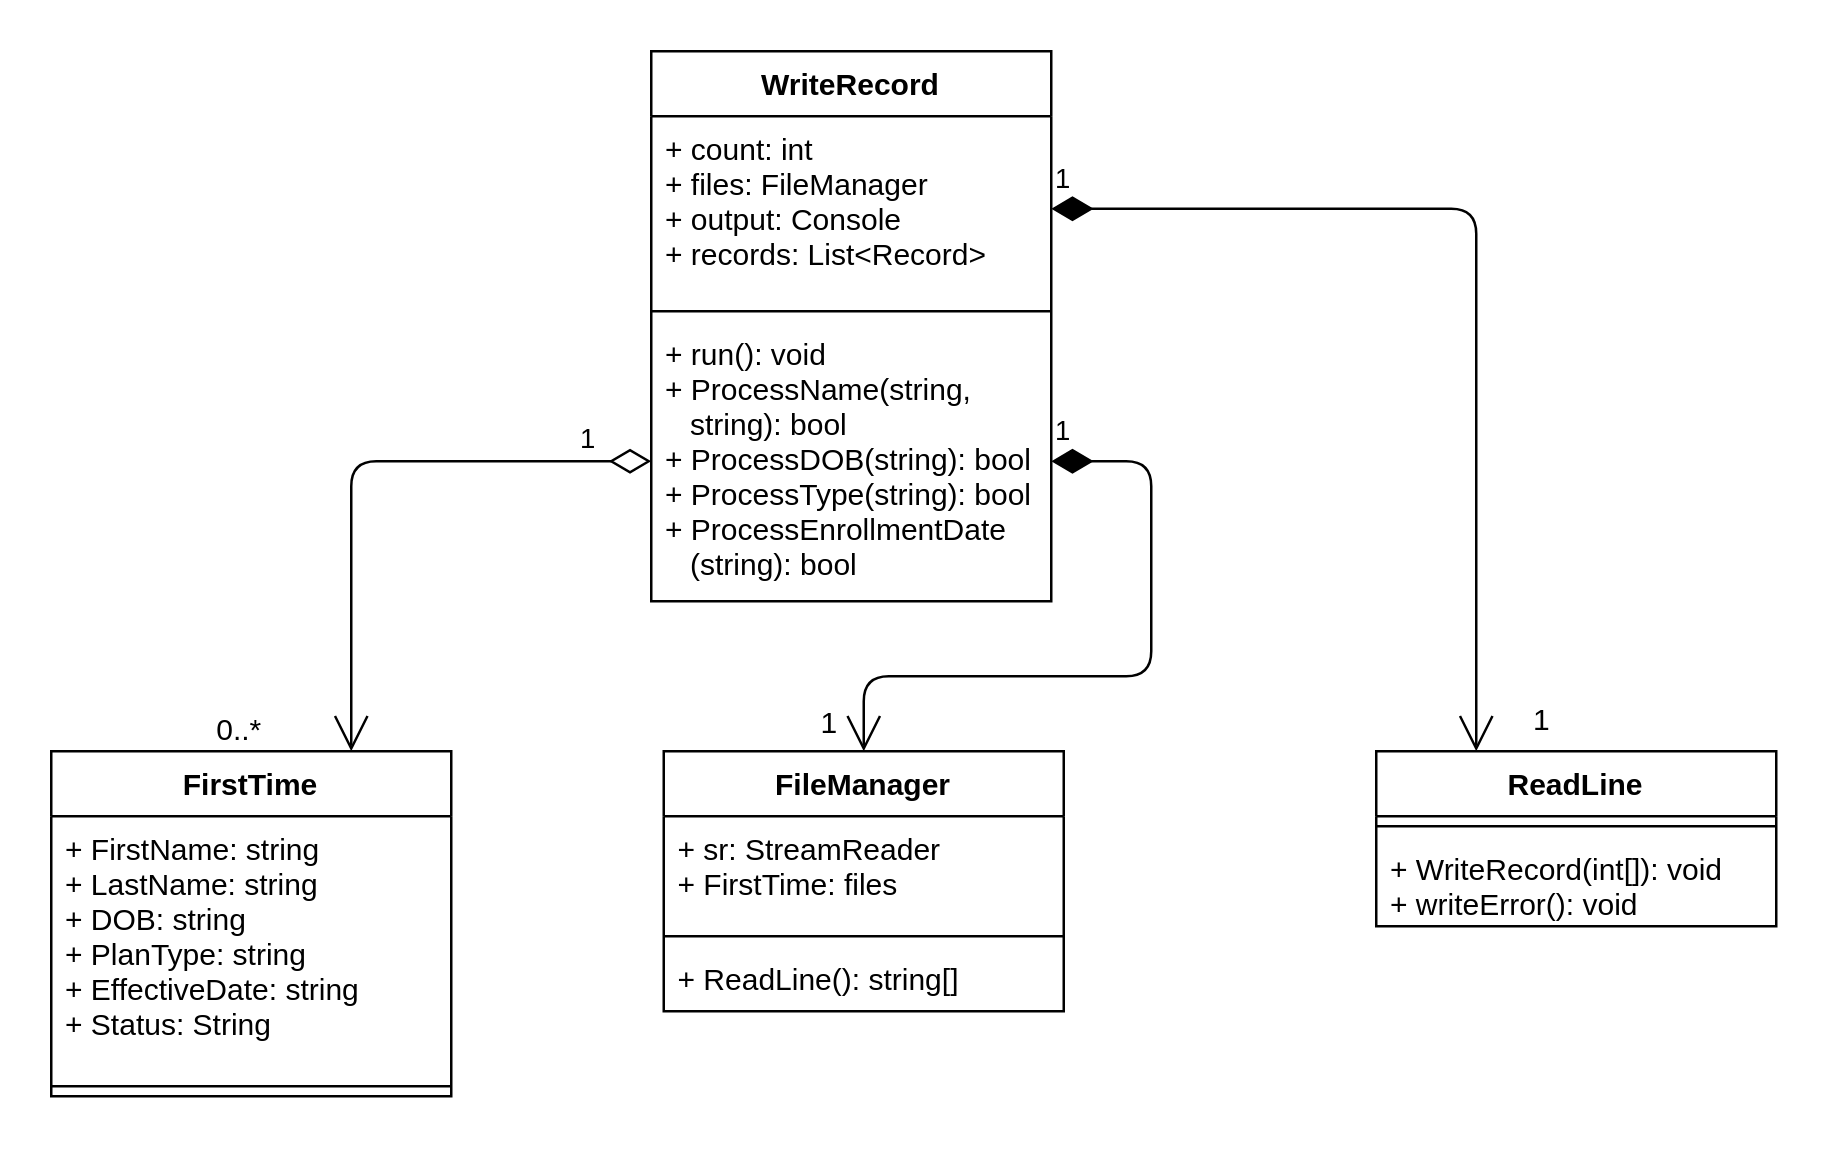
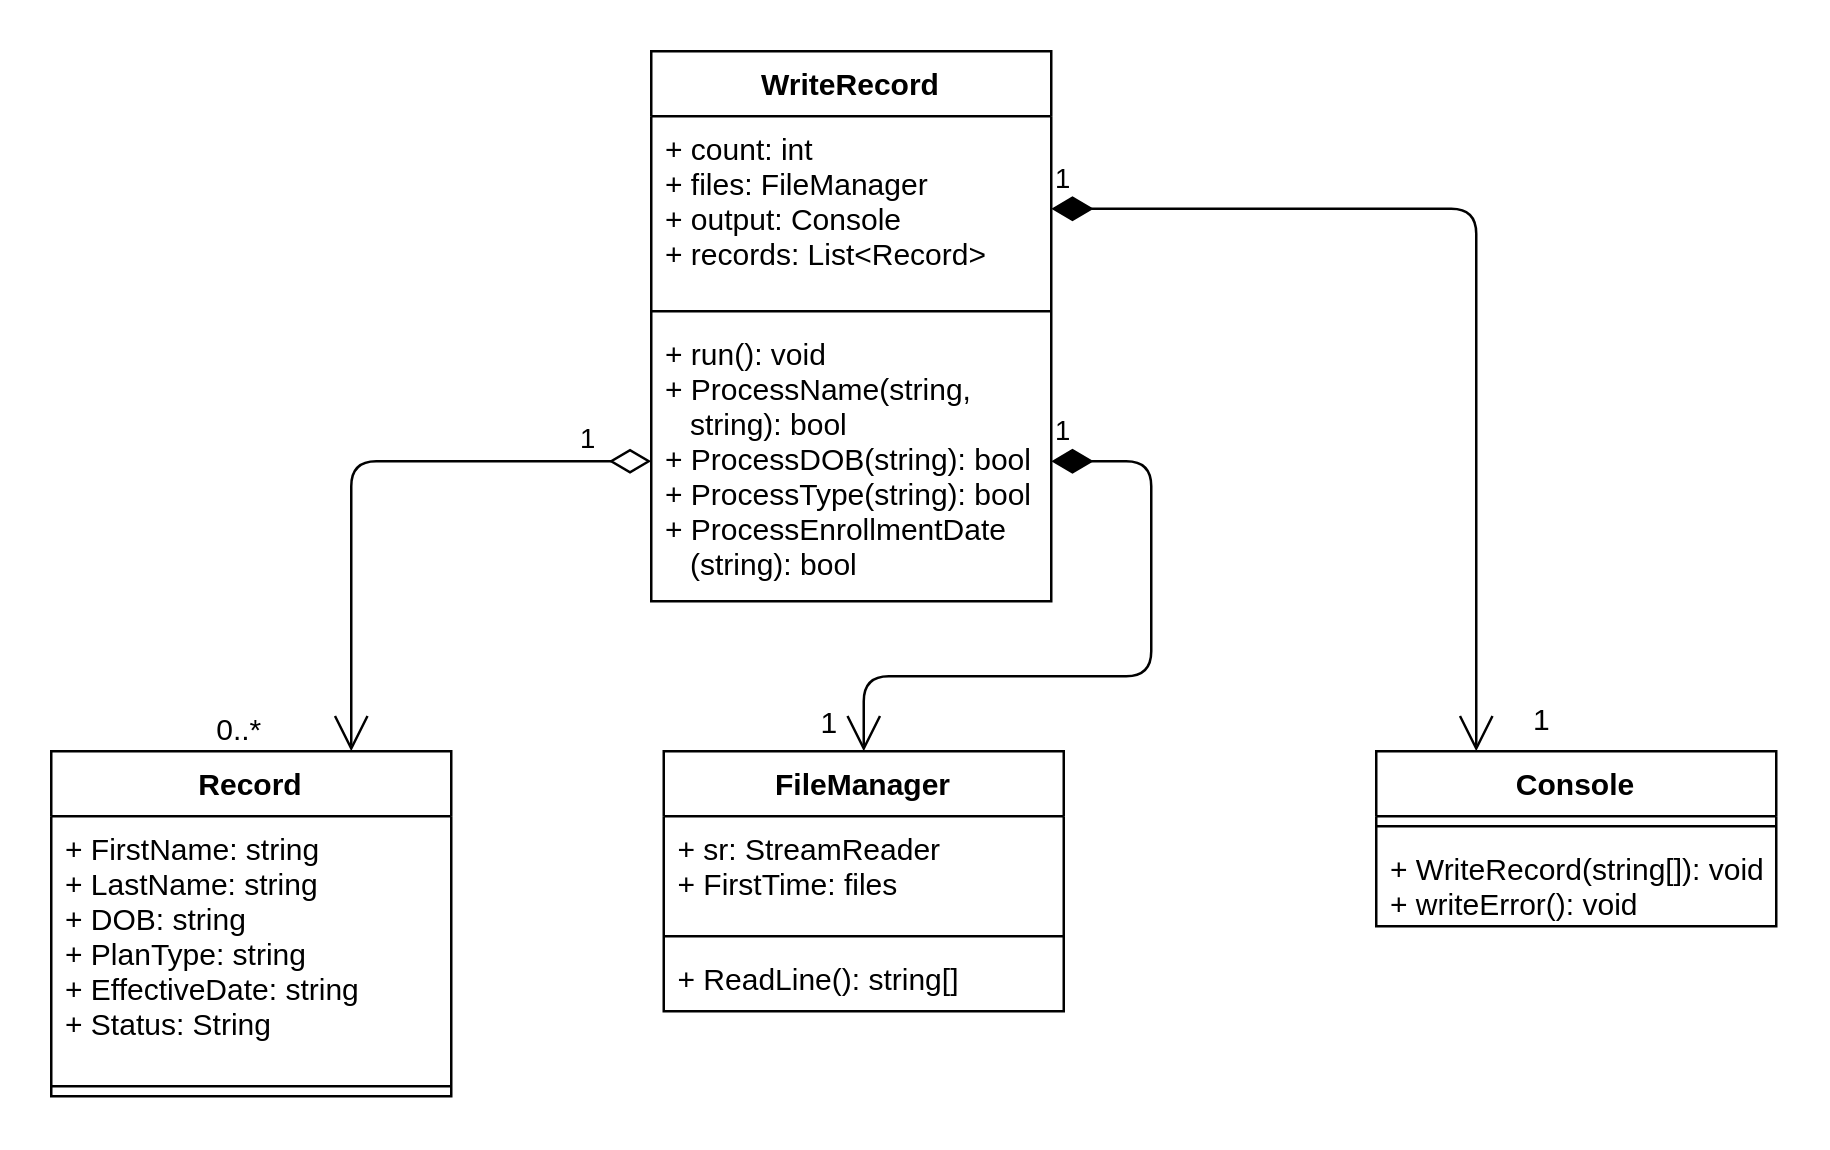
- <mxCell id="6" value="FirstTime" style="swimlane;fontStyle=1;align=center;verticalAlign=top;childLayout=stackLayout;horizontal=1;startSize=26;horizontalStack=0;resizeParent=1;resizeParentMax=0;resizeLast=0;collapsible=1;marginBottom=0;" vertex="1" parent="1"><mxGeometry x="20" y="300" width="160" height="138" as="geometry" /></mxCell>
+ <mxCell id="6" value="Record" style="swimlane;fontStyle=1;align=center;verticalAlign=top;childLayout=stackLayout;horizontal=1;startSize=26;horizontalStack=0;resizeParent=1;resizeParentMax=0;resizeLast=0;collapsible=1;marginBottom=0;" vertex="1" parent="1"><mxGeometry x="20" y="300" width="160" height="138" as="geometry" /></mxCell>
- <mxCell id="13" value="ReadLine" style="swimlane;fontStyle=1;align=center;verticalAlign=top;childLayout=stackLayout;horizontal=1;startSize=26;horizontalStack=0;resizeParent=1;resizeParentMax=0;resizeLast=0;collapsible=1;marginBottom=0;" vertex="1" parent="1"><mxGeometry x="550" y="300" width="160" height="70" as="geometry" /></mxCell>
+ <mxCell id="13" value="Console" style="swimlane;fontStyle=1;align=center;verticalAlign=top;childLayout=stackLayout;horizontal=1;startSize=26;horizontalStack=0;resizeParent=1;resizeParentMax=0;resizeLast=0;collapsible=1;marginBottom=0;" vertex="1" parent="1"><mxGeometry x="550" y="300" width="160" height="70" as="geometry" /></mxCell>
- <mxCell id="15" value="+ WriteRecord(int[]): void&#10;+ writeError(): void" style="text;strokeColor=none;fillColor=none;align=left;verticalAlign=top;spacingLeft=4;spacingRight=4;overflow=hidden;rotatable=0;points=[[0,0.5],[1,0.5]];portConstraint=eastwest;" vertex="1" parent="13"><mxGeometry y="34" width="160" height="36" as="geometry" /></mxCell>
+ <mxCell id="15" value="+ WriteRecord(string[]): void&#10;+ writeError(): void" style="text;strokeColor=none;fillColor=none;align=left;verticalAlign=top;spacingLeft=4;spacingRight=4;overflow=hidden;rotatable=0;points=[[0,0.5],[1,0.5]];portConstraint=eastwest;" vertex="1" parent="13"><mxGeometry y="34" width="160" height="36" as="geometry" /></mxCell>
